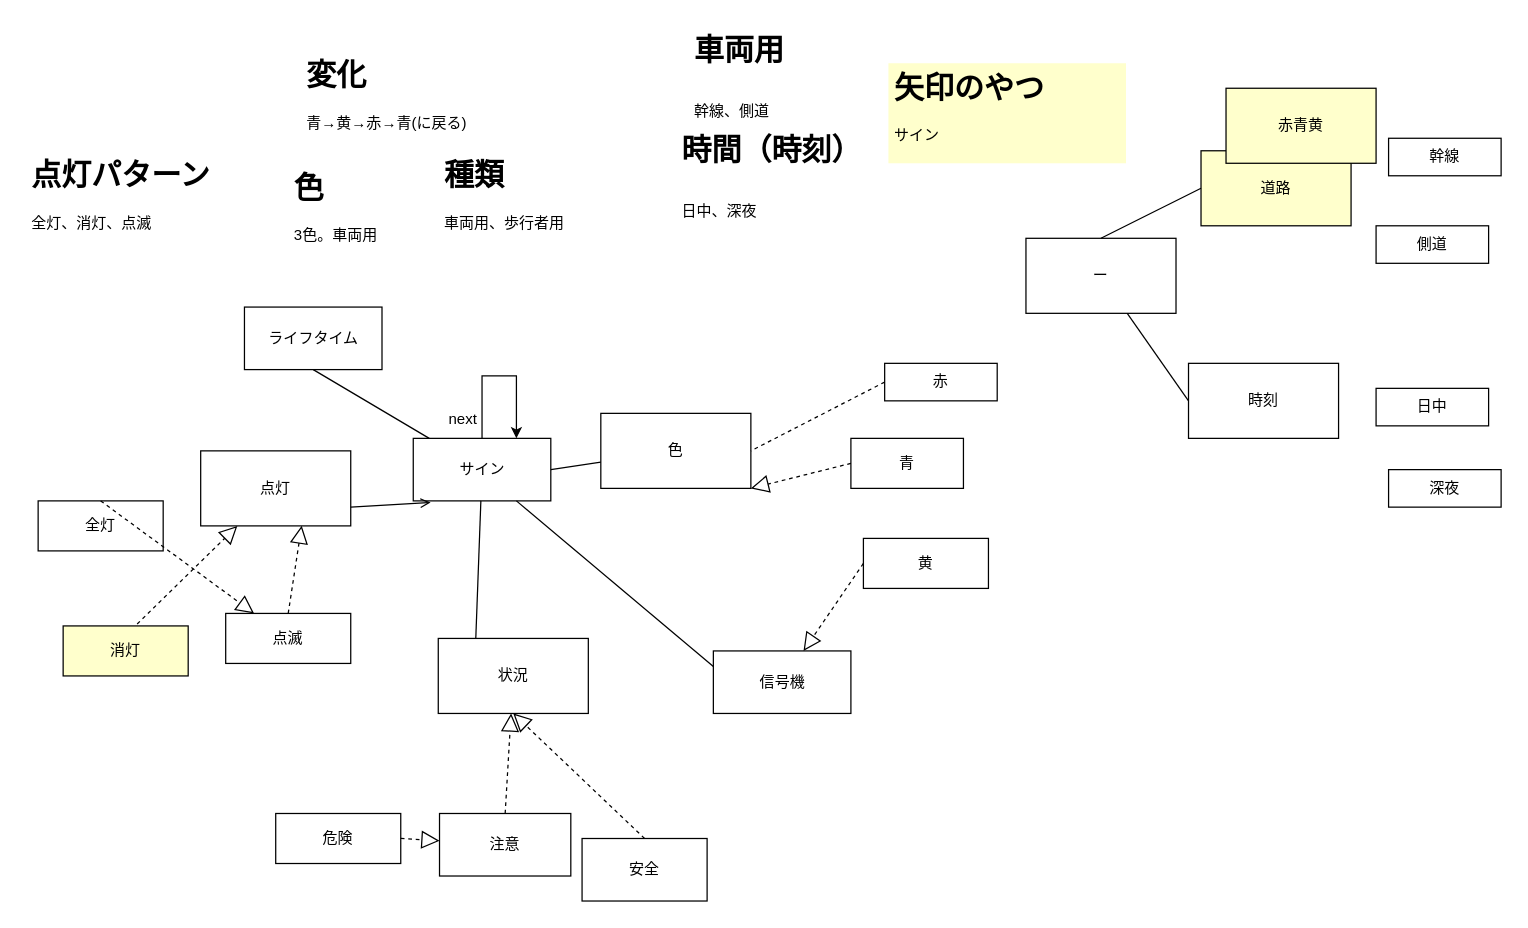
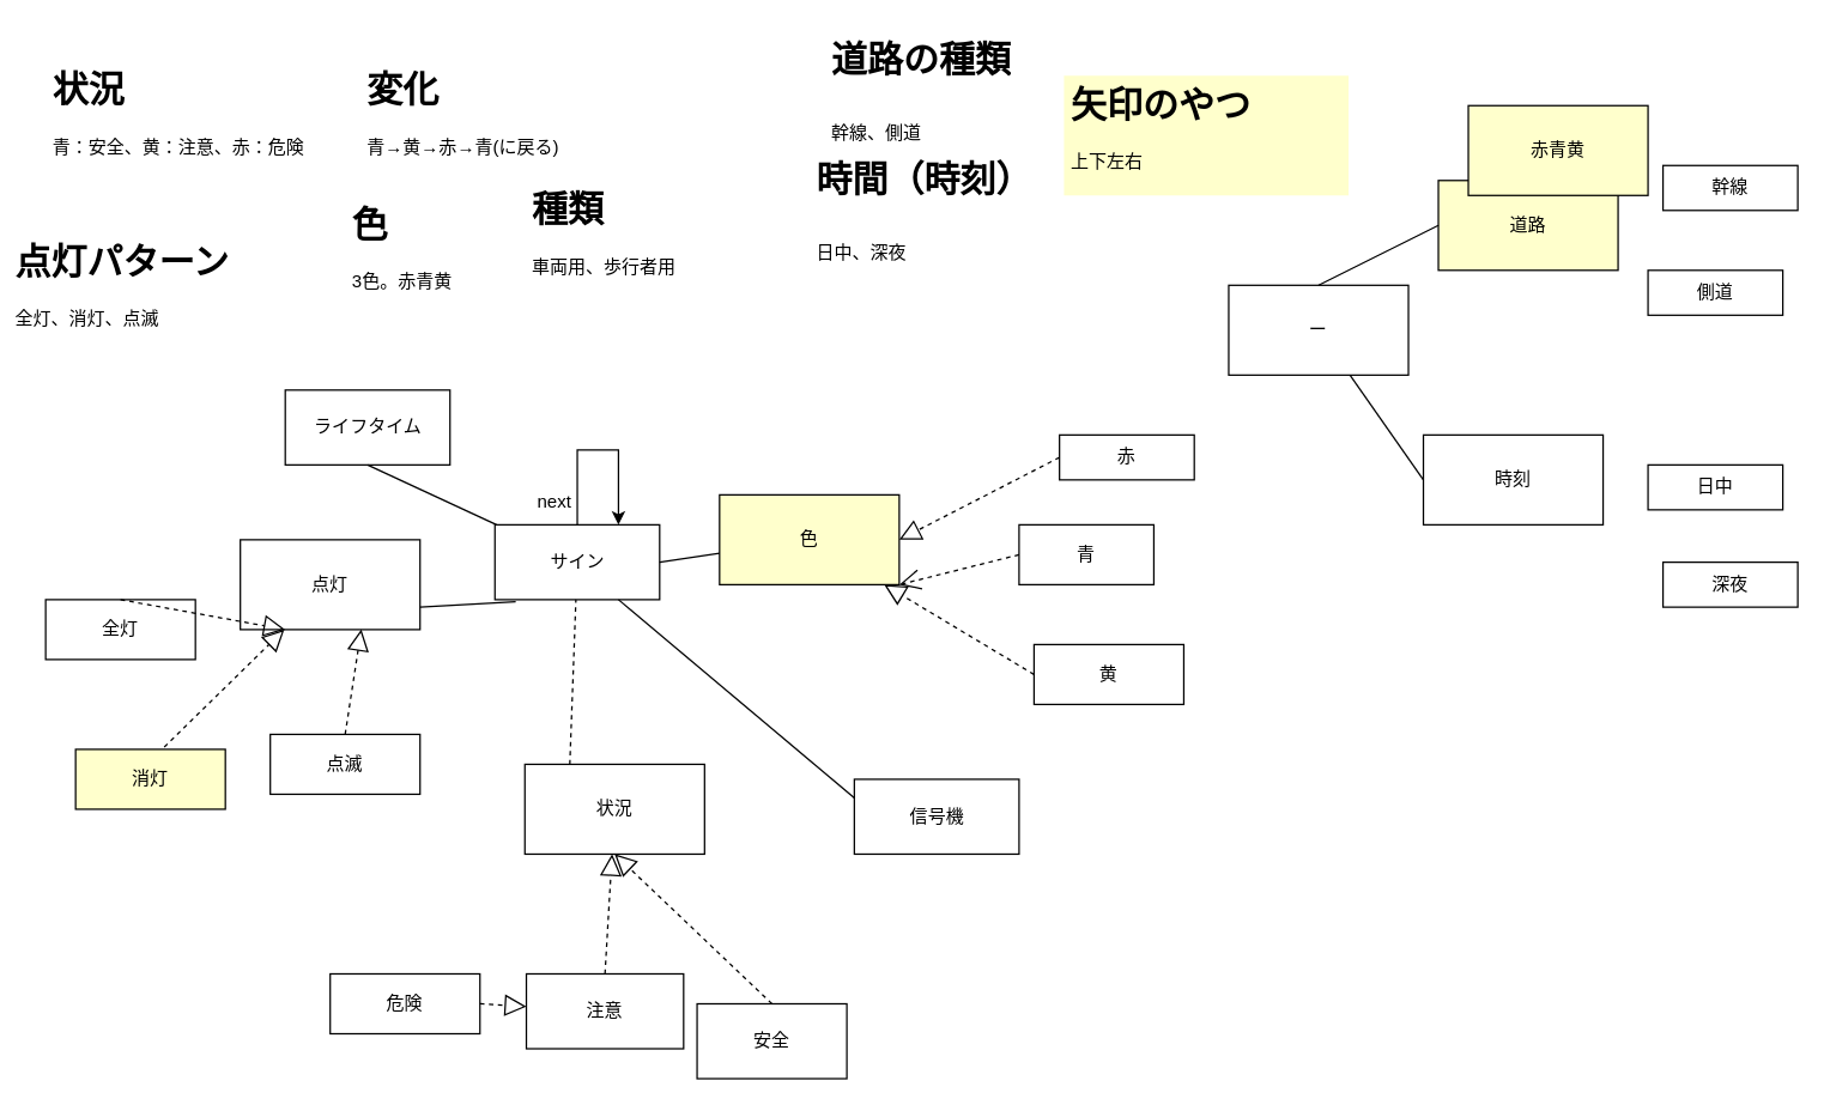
- <mxCell id="29" value="&lt;h1&gt;車両用&lt;/h1&gt;&lt;h1&gt;&lt;span style=&quot;font-size: 12px; font-weight: 400;&quot;&gt;幹線、側道&lt;/span&gt;&lt;/h1&gt;" style="text;html=1;strokeColor=none;fillColor=none;spacing=5;spacingTop=-20;whiteSpace=wrap;overflow=hidden;rounded=0;" vertex="1" parent="1"><mxGeometry x="550" y="20" width="190" height="80" as="geometry" /></mxCell>
+ <mxCell id="29" value="&lt;h1&gt;道路の種類&lt;/h1&gt;&lt;h1&gt;&lt;span style=&quot;font-size: 12px; font-weight: 400;&quot;&gt;幹線、側道&lt;/span&gt;&lt;/h1&gt;" style="text;html=1;strokeColor=none;fillColor=none;spacing=5;spacingTop=-20;whiteSpace=wrap;overflow=hidden;rounded=0;" vertex="1" parent="1"><mxGeometry x="550" y="20" width="190" height="80" as="geometry" /></mxCell>
- <mxCell id="40" value="&lt;h1&gt;矢印のやつ&lt;/h1&gt;&lt;div&gt;サイン&lt;/div&gt;" style="text;html=1;strokeColor=none;fillColor=#FFFFCC;spacing=5;spacingTop=-20;whiteSpace=wrap;overflow=hidden;rounded=0;" vertex="1" parent="1"><mxGeometry x="710" y="50" width="190" height="80" as="geometry" /></mxCell>
+ <mxCell id="40" value="&lt;h1&gt;矢印のやつ&lt;/h1&gt;&lt;div&gt;上下左右&lt;/div&gt;" style="text;html=1;strokeColor=none;fillColor=#FFFFCC;spacing=5;spacingTop=-20;whiteSpace=wrap;overflow=hidden;rounded=0;" vertex="1" parent="1"><mxGeometry x="710" y="50" width="190" height="80" as="geometry" /></mxCell>
+ <mxCell id="9" value="&lt;h1&gt;状況&lt;/h1&gt;&lt;div&gt;青：安全、黄：注意、赤：危険&lt;/div&gt;" style="text;html=1;strokeColor=none;fillColor=none;spacing=5;spacingTop=-20;whiteSpace=wrap;overflow=hidden;rounded=0;" vertex="1" parent="1"><mxGeometry x="30" y="40" width="190" height="80" as="geometry" /></mxCell>
- <mxCell id="2" value="&lt;h1&gt;色&lt;/h1&gt;&lt;div&gt;3色。車両用&lt;/div&gt;" style="text;html=1;strokeColor=none;fillColor=none;spacing=5;spacingTop=-20;whiteSpace=wrap;overflow=hidden;rounded=0;" vertex="1" parent="1"><mxGeometry x="230" y="130" width="190" height="80" as="geometry" /></mxCell>
+ <mxCell id="2" value="&lt;h1&gt;色&lt;/h1&gt;&lt;div&gt;3色。赤青黄&lt;/div&gt;" style="text;html=1;strokeColor=none;fillColor=none;spacing=5;spacingTop=-20;whiteSpace=wrap;overflow=hidden;rounded=0;" vertex="1" parent="1"><mxGeometry x="230" y="130" width="190" height="80" as="geometry" /></mxCell>
- <mxCell id="19" value="&lt;h1&gt;点灯パターン&lt;/h1&gt;&lt;div&gt;全灯、消灯、点滅&lt;/div&gt;" style="text;html=1;strokeColor=none;fillColor=none;spacing=5;spacingTop=-20;whiteSpace=wrap;overflow=hidden;rounded=0;" vertex="1" parent="1"><mxGeometry x="20" y="120" width="190" height="80" as="geometry" /></mxCell>
+ <mxCell id="19" value="&lt;h1&gt;点灯パターン&lt;/h1&gt;&lt;div&gt;全灯、消灯、点滅&lt;/div&gt;" style="text;html=1;strokeColor=none;fillColor=none;spacing=5;spacingTop=-20;whiteSpace=wrap;overflow=hidden;rounded=0;" vertex="1" parent="1"><mxGeometry x="5" y="155" width="190" height="80" as="geometry" /></mxCell>
- <mxCell id="35" value="ライフタイム" style="html=1;" vertex="1" parent="1"><mxGeometry x="195" y="245" width="110" height="50" as="geometry" /></mxCell>
+ <mxCell id="35" value="ライフタイム" style="html=1;" vertex="1" parent="1"><mxGeometry x="190" y="260" width="110" height="50" as="geometry" /></mxCell>
- <mxCell id="10" value="" style="endArrow=none;dashed=1;endFill=0;endSize=12;html=1;rounded=0;entryX=1;entryY=0.5;entryDx=0;entryDy=0;exitX=0;exitY=0.5;exitDx=0;exitDy=0;" edge="1" parent="1" source="5" target="3"><mxGeometry width="160" relative="1" as="geometry"><mxPoint x="593" y="530" as="sourcePoint" /><mxPoint x="743" y="530" as="targetPoint" /></mxGeometry></mxCell>
+ <mxCell id="10" value="" style="endArrow=block;dashed=1;endFill=0;endSize=12;html=1;rounded=0;entryX=1;entryY=0.5;entryDx=0;entryDy=0;exitX=0;exitY=0.5;exitDx=0;exitDy=0;" edge="1" parent="1" source="5" target="3"><mxGeometry width="160" relative="1" as="geometry"><mxPoint x="593" y="530" as="sourcePoint" /><mxPoint x="743" y="530" as="targetPoint" /></mxGeometry></mxCell>
- <mxCell id="3" value="色" style="rounded=0;whiteSpace=wrap;html=1;" vertex="1" parent="1"><mxGeometry x="480" y="330" width="120" height="60" as="geometry" /></mxCell>
+ <mxCell id="3" value="色" style="rounded=0;whiteSpace=wrap;html=1;fillColor=#ffffcc;" vertex="1" parent="1"><mxGeometry x="480" y="330" width="120" height="60" as="geometry" /></mxCell>
- <mxCell id="11" value="" style="endArrow=block;dashed=1;endFill=0;endSize=12;html=1;rounded=0;exitX=0;exitY=0.5;exitDx=0;exitDy=0;entryX=1;entryY=1;entryDx=0;entryDy=0;" edge="1" parent="1" source="6" target="3"><mxGeometry width="160" relative="1" as="geometry"><mxPoint x="633" y="490" as="sourcePoint" /><mxPoint x="543" y="470" as="targetPoint" /></mxGeometry></mxCell>
+ <mxCell id="11" value="" style="endArrow=open;dashed=1;endFill=0;endSize=12;html=1;rounded=0;exitX=0;exitY=0.5;exitDx=0;exitDy=0;entryX=1;entryY=1;entryDx=0;entryDy=0;" edge="1" parent="1" source="6" target="3"><mxGeometry width="160" relative="1" as="geometry"><mxPoint x="633" y="490" as="sourcePoint" /><mxPoint x="543" y="470" as="targetPoint" /></mxGeometry></mxCell>
- <mxCell id="32" value="" style="endArrow=open;html=1;rounded=0;exitX=1;exitY=0.75;exitDx=0;exitDy=0;entryX=0.126;entryY=1.026;entryDx=0;entryDy=0;entryPerimeter=0;" edge="1" parent="1" source="20" target="31"><mxGeometry width="50" height="50" relative="1" as="geometry"><mxPoint x="400" y="470" as="sourcePoint" /><mxPoint x="450" y="420" as="targetPoint" /></mxGeometry></mxCell>
+ <mxCell id="32" value="" style="endArrow=none;html=1;rounded=0;exitX=1;exitY=0.75;exitDx=0;exitDy=0;entryX=0.126;entryY=1.026;entryDx=0;entryDy=0;entryPerimeter=0;" edge="1" parent="1" source="20" target="31"><mxGeometry width="50" height="50" relative="1" as="geometry"><mxPoint x="400" y="470" as="sourcePoint" /><mxPoint x="450" y="420" as="targetPoint" /></mxGeometry></mxCell>
- <mxCell id="24" value="" style="endArrow=block;dashed=1;endFill=0;endSize=12;html=1;rounded=0;exitX=0.5;exitY=0;exitDx=0;exitDy=0;" edge="1" parent="1" source="21" target="23"><mxGeometry width="160" relative="1" as="geometry"><mxPoint x="373" y="760" as="sourcePoint" /><mxPoint x="465.5" y="680" as="targetPoint" /></mxGeometry></mxCell>
+ <mxCell id="24" value="" style="endArrow=block;dashed=1;endFill=0;endSize=12;html=1;rounded=0;exitX=0.5;exitY=0;exitDx=0;exitDy=0;entryX=0.25;entryY=1;entryDx=0;entryDy=0;" edge="1" parent="1" source="21" target="20"><mxGeometry width="160" relative="1" as="geometry"><mxPoint x="373" y="760" as="sourcePoint" /><mxPoint x="465.5" y="680" as="targetPoint" /></mxGeometry></mxCell>
- <mxCell id="34" value="" style="endArrow=none;html=1;rounded=0;exitX=0.25;exitY=0;exitDx=0;exitDy=0;" edge="1" parent="1" source="4" target="31"><mxGeometry width="50" height="50" relative="1" as="geometry"><mxPoint x="451.46" y="620.54" as="sourcePoint" /><mxPoint x="400.993" y="410" as="targetPoint" /></mxGeometry></mxCell>
+ <mxCell id="34" value="" style="endArrow=none;html=1;rounded=0;exitX=0.25;exitY=0;exitDx=0;exitDy=0;dashed=1;" edge="1" parent="1" source="4" target="31"><mxGeometry width="50" height="50" relative="1" as="geometry"><mxPoint x="451.46" y="620.54" as="sourcePoint" /><mxPoint x="400.993" y="410" as="targetPoint" /></mxGeometry></mxCell>
- <mxCell id="12" value="" style="endArrow=block;dashed=1;endFill=0;endSize=12;html=1;rounded=0;exitX=0;exitY=0.5;exitDx=0;exitDy=0;" edge="1" parent="1" source="7" target="30"><mxGeometry width="160" relative="1" as="geometry"><mxPoint x="623" y="570" as="sourcePoint" /><mxPoint x="543" y="470" as="targetPoint" /></mxGeometry></mxCell>
+ <mxCell id="12" value="" style="endArrow=block;dashed=1;endFill=0;endSize=12;html=1;rounded=0;exitX=0;exitY=0.5;exitDx=0;exitDy=0;" edge="1" parent="1" source="7" target="3"><mxGeometry width="160" relative="1" as="geometry"><mxPoint x="623" y="570" as="sourcePoint" /><mxPoint x="543" y="470" as="targetPoint" /></mxGeometry></mxCell>
